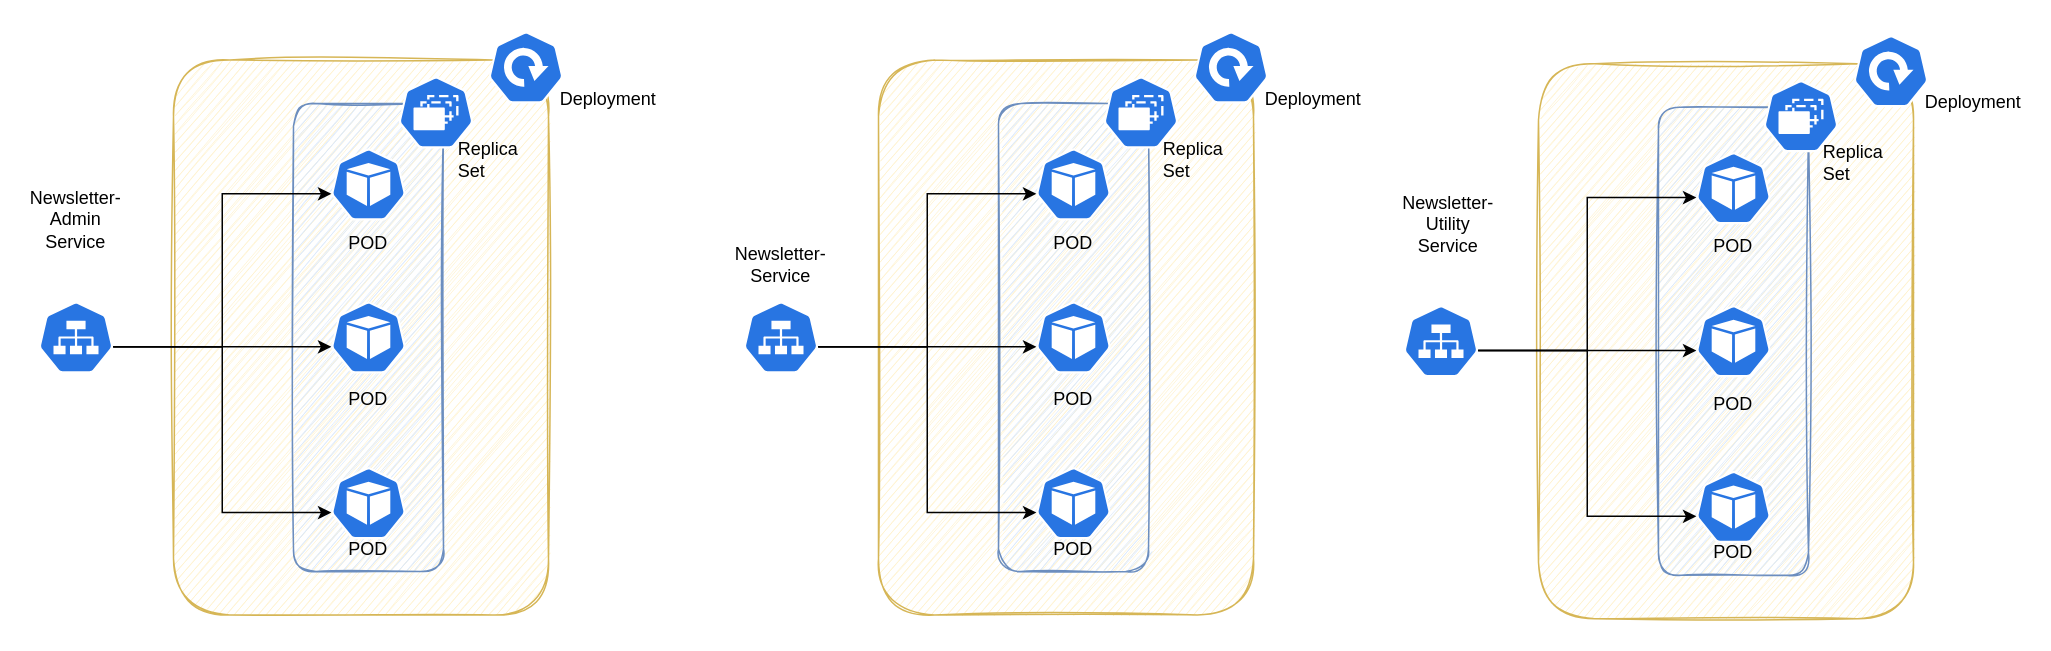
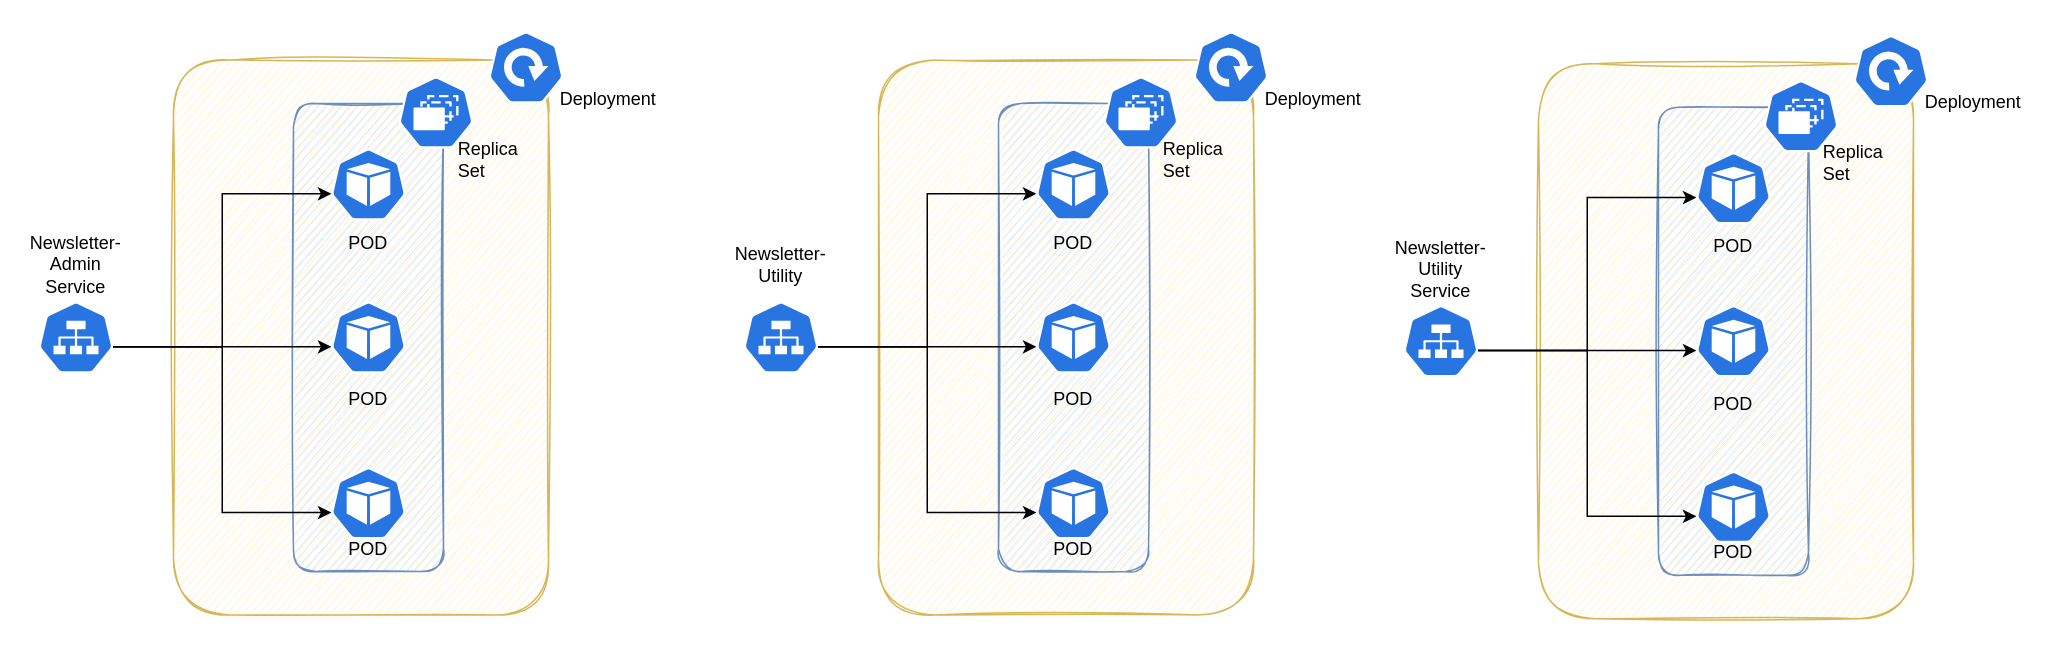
- <mxCell id="12" value="Newsletter-Admin Service" style="text;html=1;strokeColor=none;fillColor=none;align=center;verticalAlign=middle;whiteSpace=wrap;rounded=0;sketch=1;" vertex="1" parent="1"><mxGeometry x="20" y="131" width="60" height="30" as="geometry" /></mxCell>
+ <mxCell id="12" value="Newsletter-Admin Service" style="text;html=1;strokeColor=none;fillColor=none;align=center;verticalAlign=middle;whiteSpace=wrap;rounded=0;sketch=1;" vertex="1" parent="1"><mxGeometry x="20" y="161" width="60" height="30" as="geometry" /></mxCell>
- <mxCell id="46" value="Newsletter-Utility Service" style="text;html=1;strokeColor=none;fillColor=none;align=center;verticalAlign=middle;whiteSpace=wrap;rounded=0;sketch=1;" vertex="1" parent="1"><mxGeometry x="935" y="133.5" width="60" height="30" as="geometry" /></mxCell>
+ <mxCell id="46" value="Newsletter-Utility Service" style="text;html=1;strokeColor=none;fillColor=none;align=center;verticalAlign=middle;whiteSpace=wrap;rounded=0;sketch=1;" vertex="1" parent="1"><mxGeometry x="930" y="163.5" width="60" height="30" as="geometry" /></mxCell>
- <mxCell id="29" value="Newsletter-Service" style="text;html=1;strokeColor=none;fillColor=none;align=center;verticalAlign=middle;whiteSpace=wrap;rounded=0;sketch=1;" vertex="1" parent="1"><mxGeometry x="490" y="161" width="60" height="30" as="geometry" /></mxCell>
+ <mxCell id="29" value="Newsletter-Utility" style="text;html=1;strokeColor=none;fillColor=none;align=center;verticalAlign=middle;whiteSpace=wrap;rounded=0;sketch=1;" vertex="1" parent="1"><mxGeometry x="490" y="161" width="60" height="30" as="geometry" /></mxCell>
